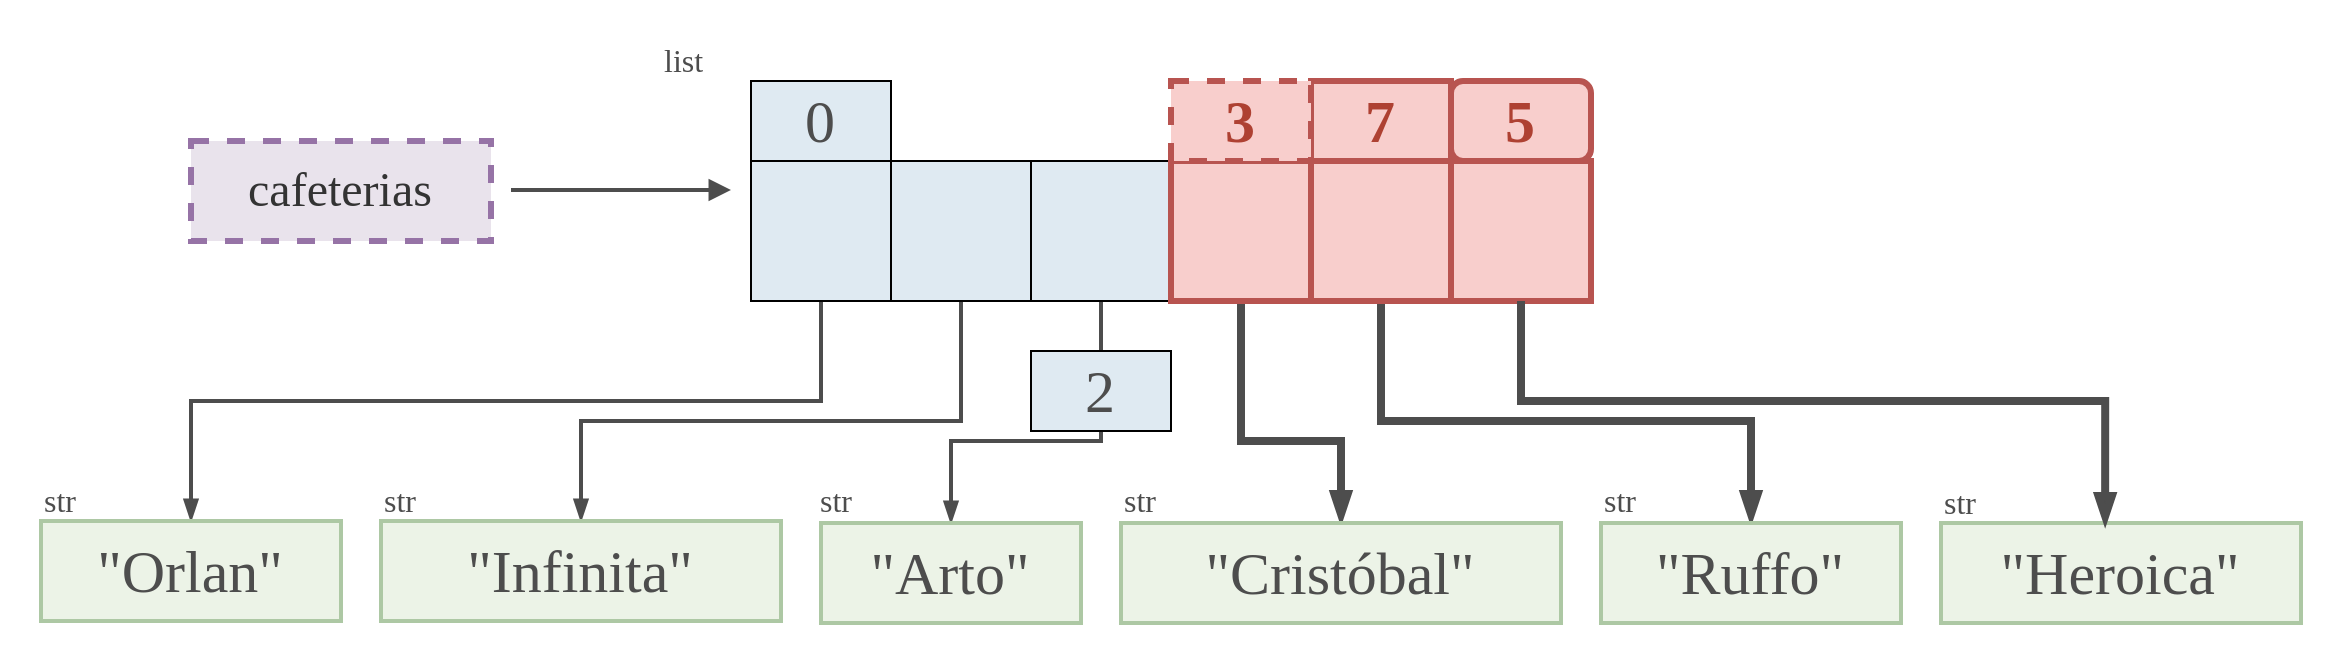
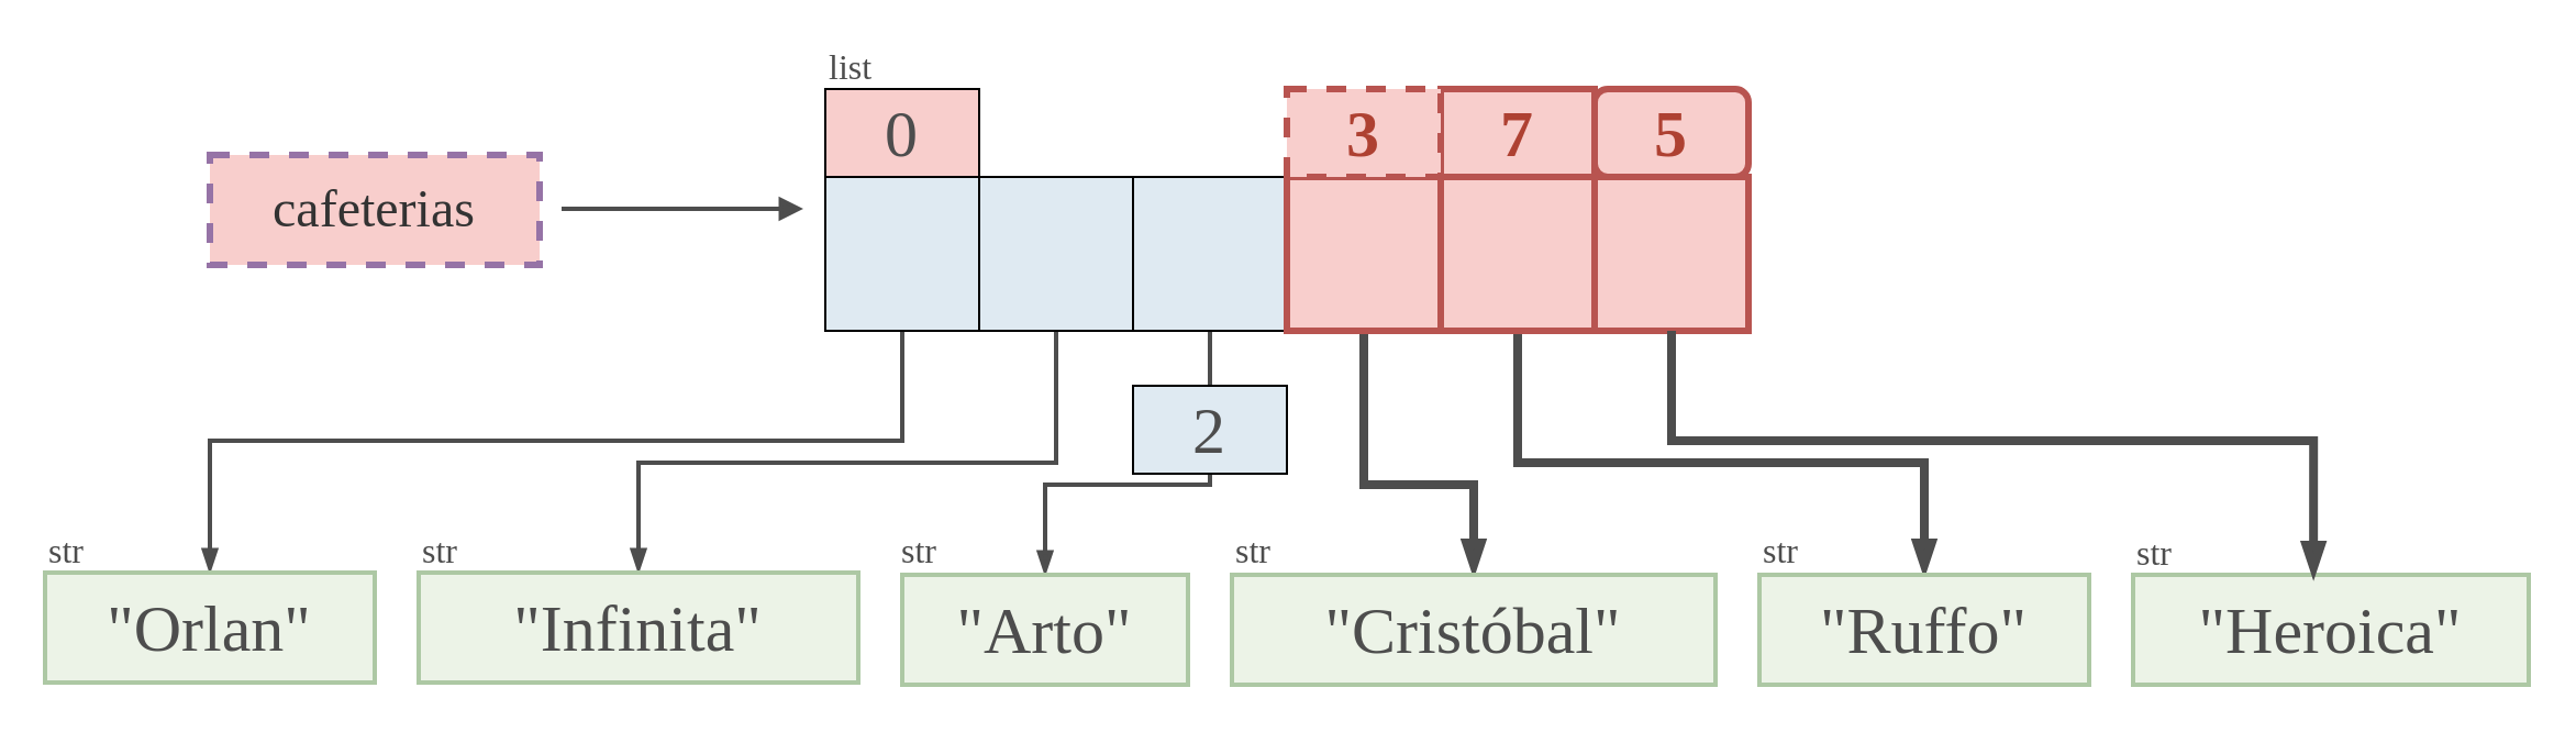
- <mxCell id="26" value="list" style="text;html=1;align=left;verticalAlign=middle;whiteSpace=wrap;rounded=0;fontSize=16;fontFamily=Cascadia Code;fontColor=#4D4D4D;container=0;" vertex="1" parent="1"><mxGeometry x="330" y="20" width="35" height="20" as="geometry" /></mxCell>
+ <mxCell id="26" value="list" style="text;html=1;align=left;verticalAlign=middle;whiteSpace=wrap;rounded=0;fontSize=16;fontFamily=Cascadia Code;fontColor=#4D4D4D;container=0;" vertex="1" parent="1"><mxGeometry x="375" y="20" width="35" height="20" as="geometry" /></mxCell>
- <mxCell id="23" value="&lt;font face=&quot;Cascadia Code&quot; style=&quot;font-size: 30px; color: rgb(77, 77, 77);&quot;&gt;0&lt;/font&gt;" style="rounded=0;whiteSpace=wrap;html=1;strokeWidth=1;fillColor=#DFEAF2;" vertex="1" parent="1"><mxGeometry x="375" y="40" width="70" height="40" as="geometry" /></mxCell>
+ <mxCell id="23" value="&lt;font face=&quot;Cascadia Code&quot; style=&quot;font-size: 30px; color: rgb(77, 77, 77);&quot;&gt;0&lt;/font&gt;" style="rounded=0;whiteSpace=wrap;html=1;strokeWidth=1;fillColor=#f8cecc;" vertex="1" parent="1"><mxGeometry x="375" y="40" width="70" height="40" as="geometry" /></mxCell>
- <mxCell id="27" value="&lt;font style=&quot;font-size: 24px; color: rgb(51, 51, 51);&quot;&gt;cafeterias&lt;/font&gt;" style="rounded=0;whiteSpace=wrap;html=1;fontFamily=Cascadia Code;fontSource=https%3A%2F%2Ffonts.googleapis.com%2Fcss%3Ffamily%3DCascadia%2BCode;strokeColor=#9673a6;strokeWidth=3;fillColor=#E9E3EC;dashed=1;" vertex="1" parent="1"><mxGeometry x="95" y="70" width="150" height="50" as="geometry" /></mxCell>
+ <mxCell id="27" value="&lt;font style=&quot;font-size: 24px; color: rgb(51, 51, 51);&quot;&gt;cafeterias&lt;/font&gt;" style="rounded=0;whiteSpace=wrap;html=1;fontFamily=Cascadia Code;fontSource=https%3A%2F%2Ffonts.googleapis.com%2Fcss%3Ffamily%3DCascadia%2BCode;strokeColor=#9673a6;strokeWidth=3;fillColor=#f8cecc;dashed=1;" vertex="1" parent="1"><mxGeometry x="95" y="70" width="150" height="50" as="geometry" /></mxCell>
